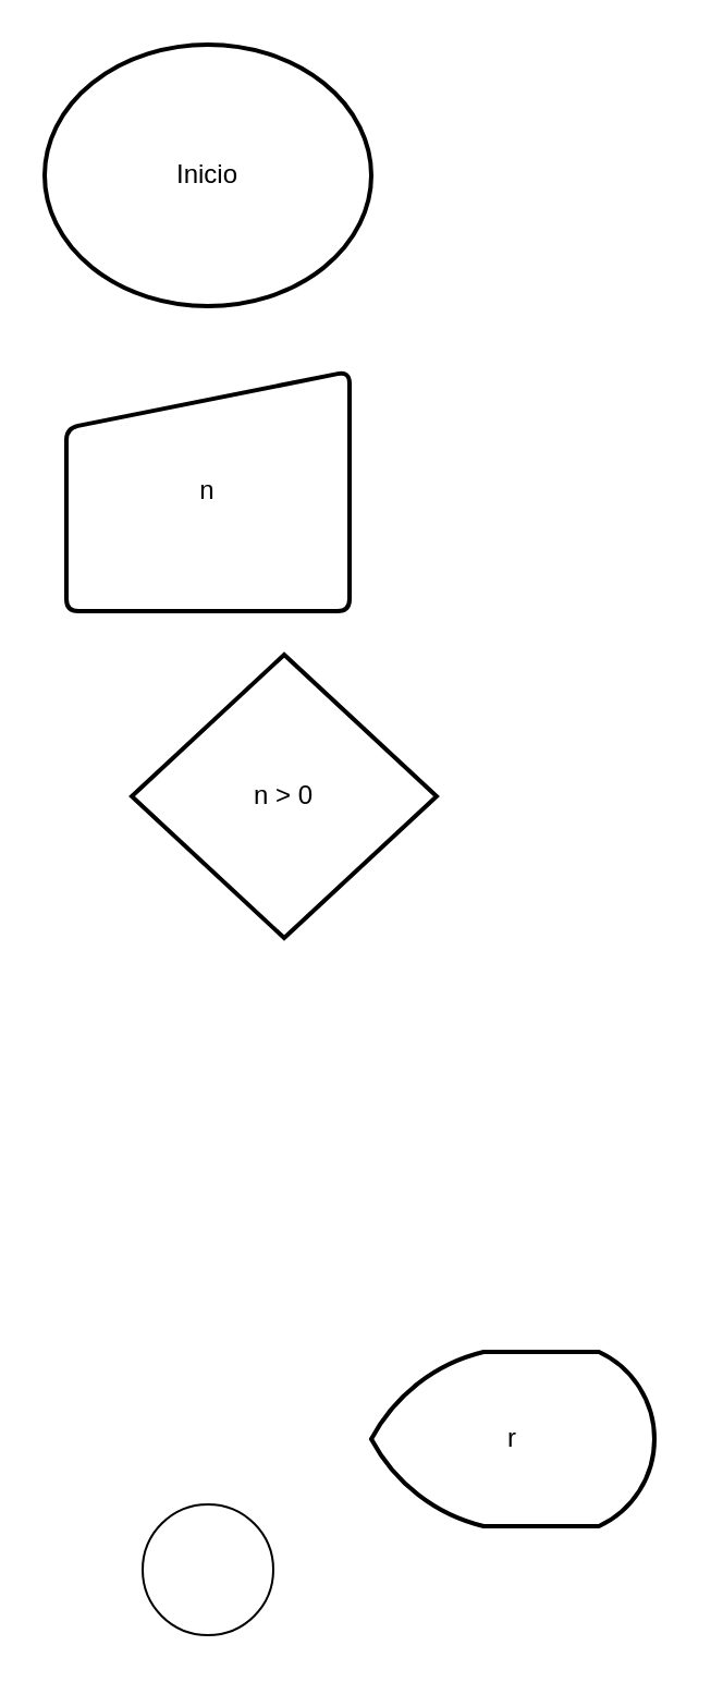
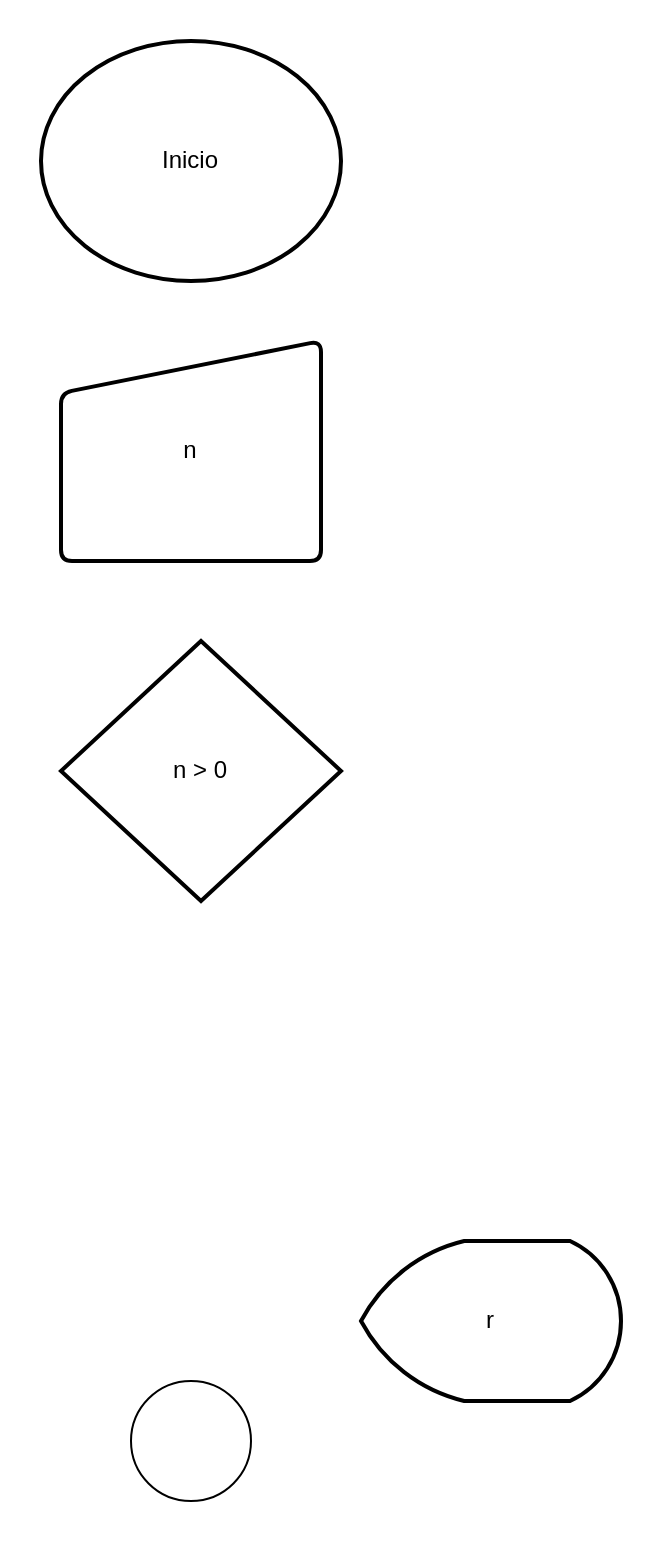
- <mxCell id="4" value="n &amp;gt; 0" style="strokeWidth=2;html=1;shape=mxgraph.flowchart.decision;whiteSpace=wrap;" vertex="1" parent="1"><mxGeometry x="60" y="300" width="140" height="130" as="geometry" /></mxCell>
+ <mxCell id="4" value="n &amp;gt; 0" style="strokeWidth=2;html=1;shape=mxgraph.flowchart.decision;whiteSpace=wrap;" vertex="1" parent="1"><mxGeometry x="30" y="320" width="140" height="130" as="geometry" /></mxCell>
- <mxCell id="5" value="r" style="strokeWidth=2;html=1;shape=mxgraph.flowchart.display;whiteSpace=wrap;" vertex="1" parent="1"><mxGeometry x="170" y="620" width="130" height="80" as="geometry" /></mxCell>
+ <mxCell id="5" value="r" style="strokeWidth=2;html=1;shape=mxgraph.flowchart.display;whiteSpace=wrap;" vertex="1" parent="1"><mxGeometry x="180" y="620" width="130" height="80" as="geometry" /></mxCell>
